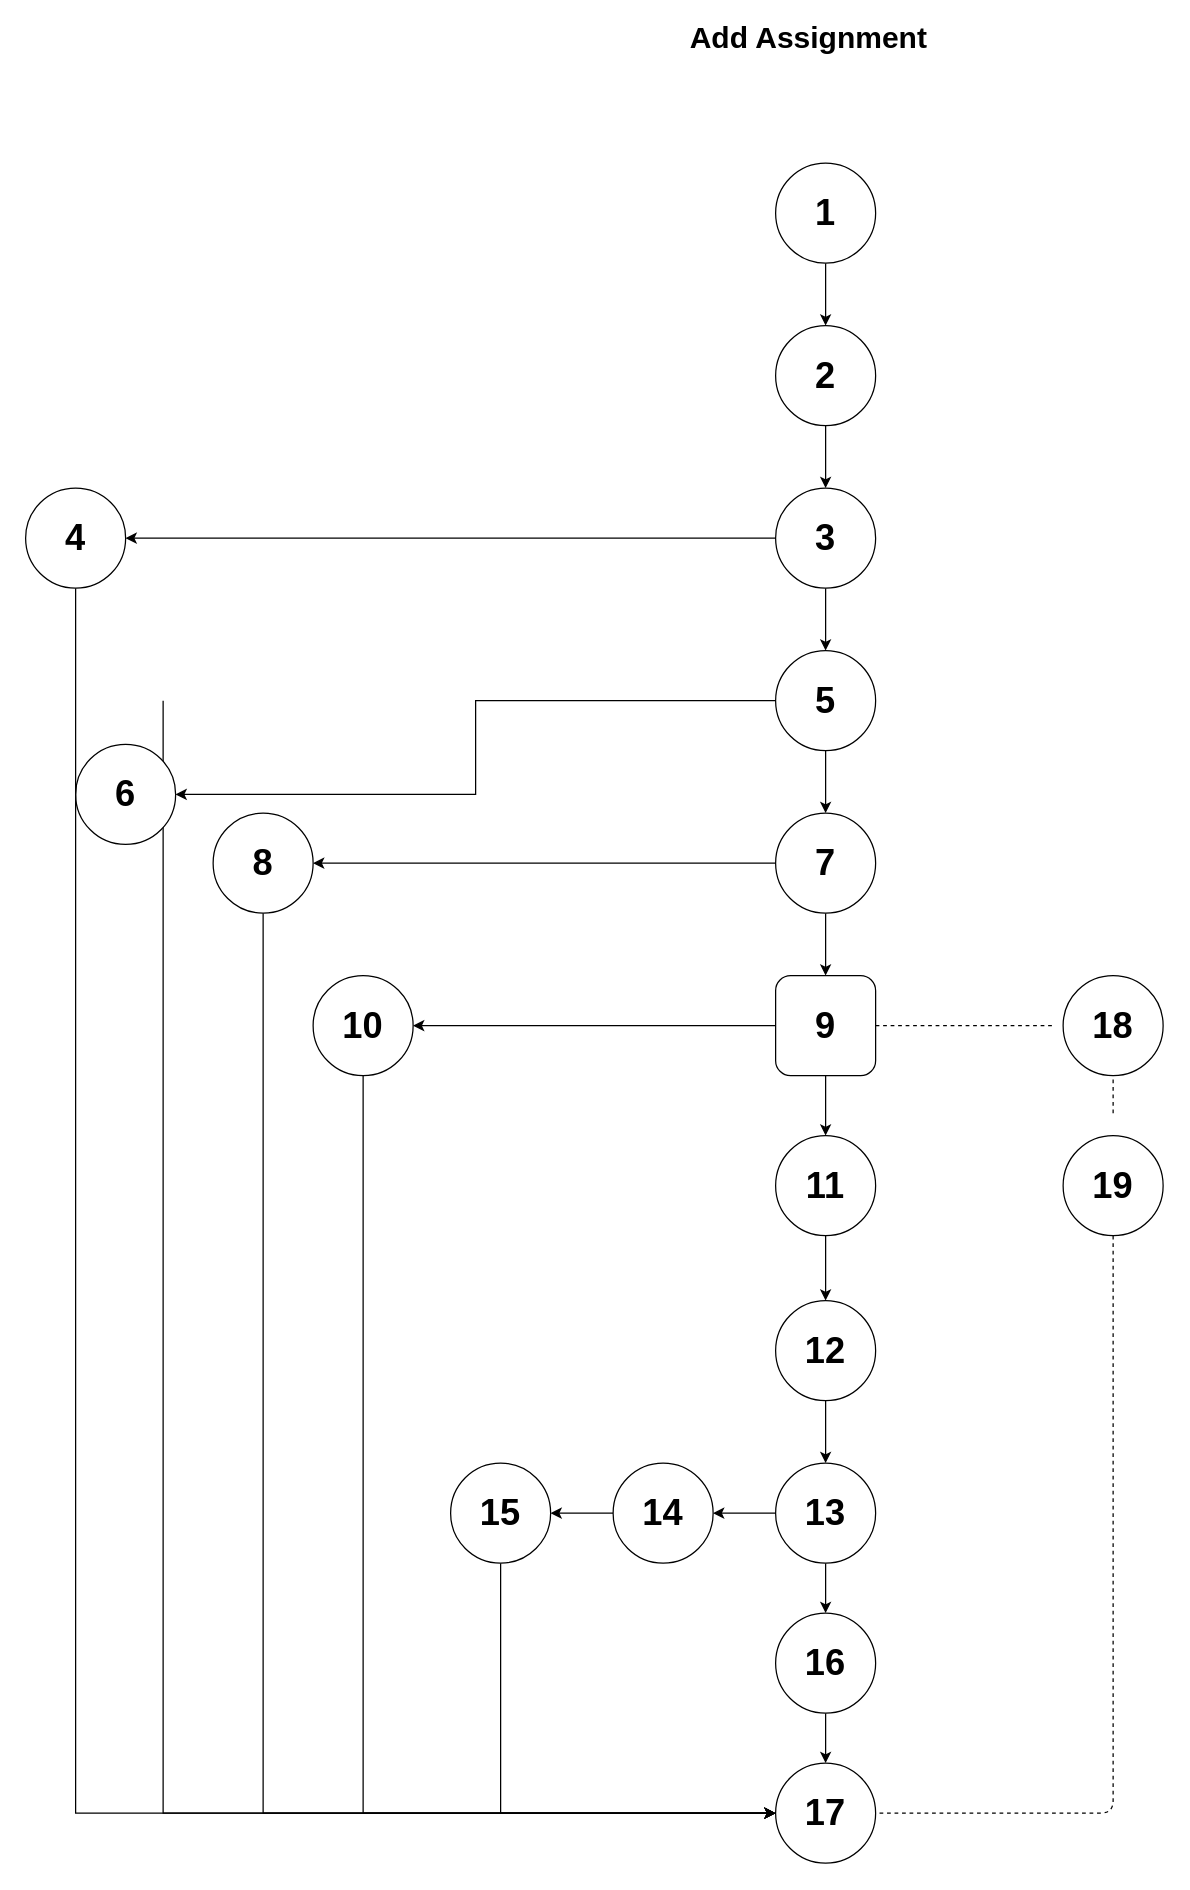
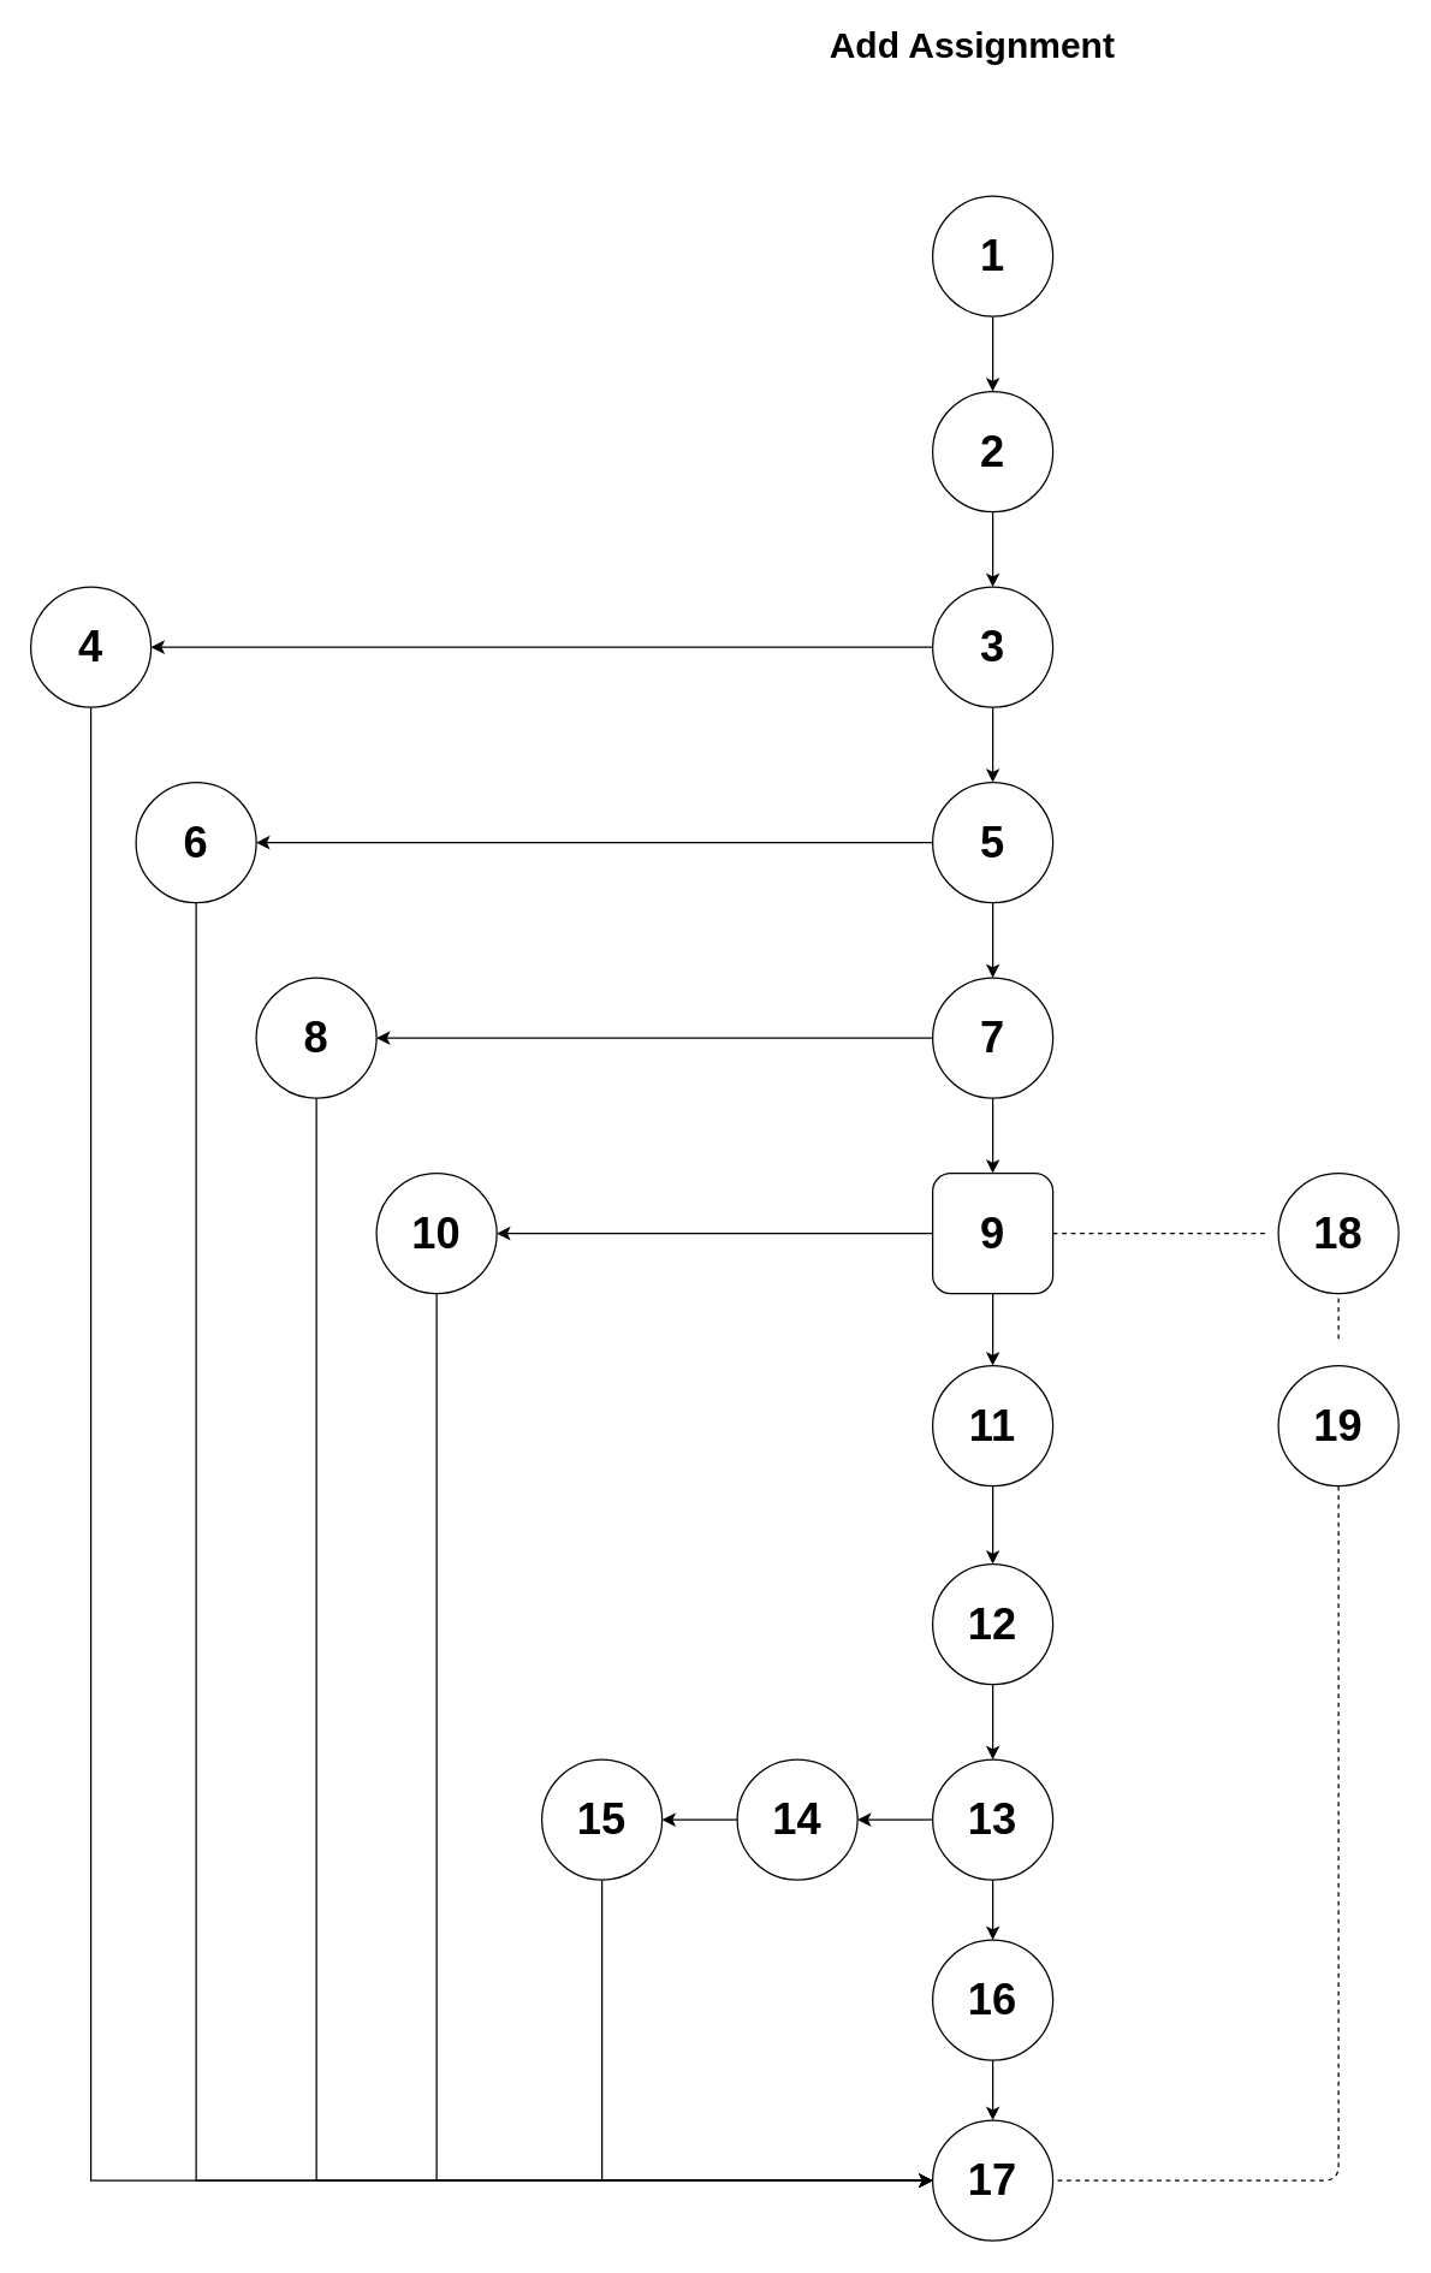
- <mxCell id="7" value="&lt;span style=&quot;font-size: 29px&quot;&gt;&lt;b&gt;6&lt;/b&gt;&lt;/span&gt;" style="ellipse;whiteSpace=wrap;html=1;" vertex="1" parent="1"><mxGeometry x="60" y="595" width="80" height="80" as="geometry" /></mxCell>
+ <mxCell id="7" value="&lt;span style=&quot;font-size: 29px&quot;&gt;&lt;b&gt;6&lt;/b&gt;&lt;/span&gt;" style="ellipse;whiteSpace=wrap;html=1;" vertex="1" parent="1"><mxGeometry x="90" y="520" width="80" height="80" as="geometry" /></mxCell>
